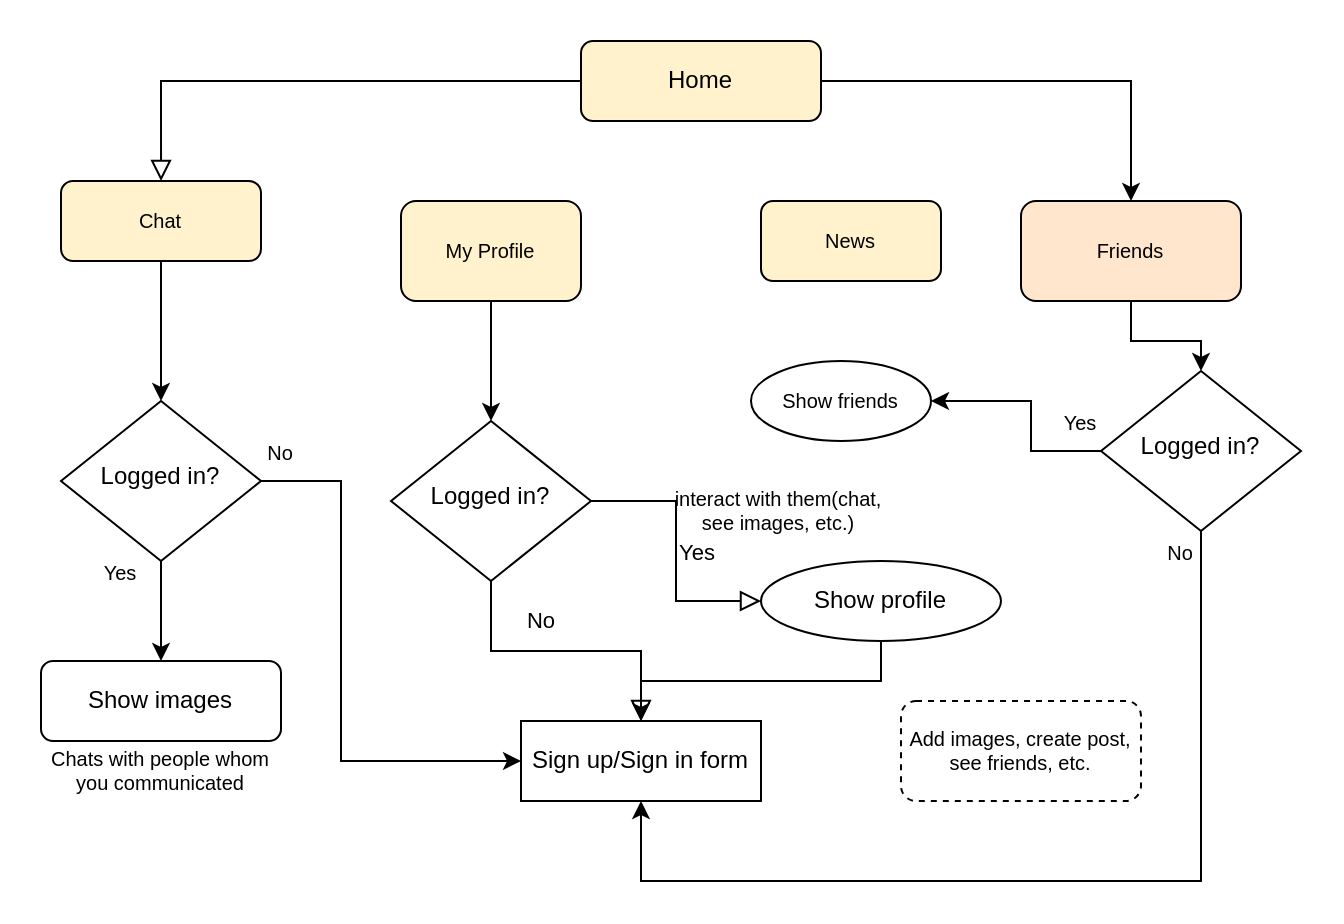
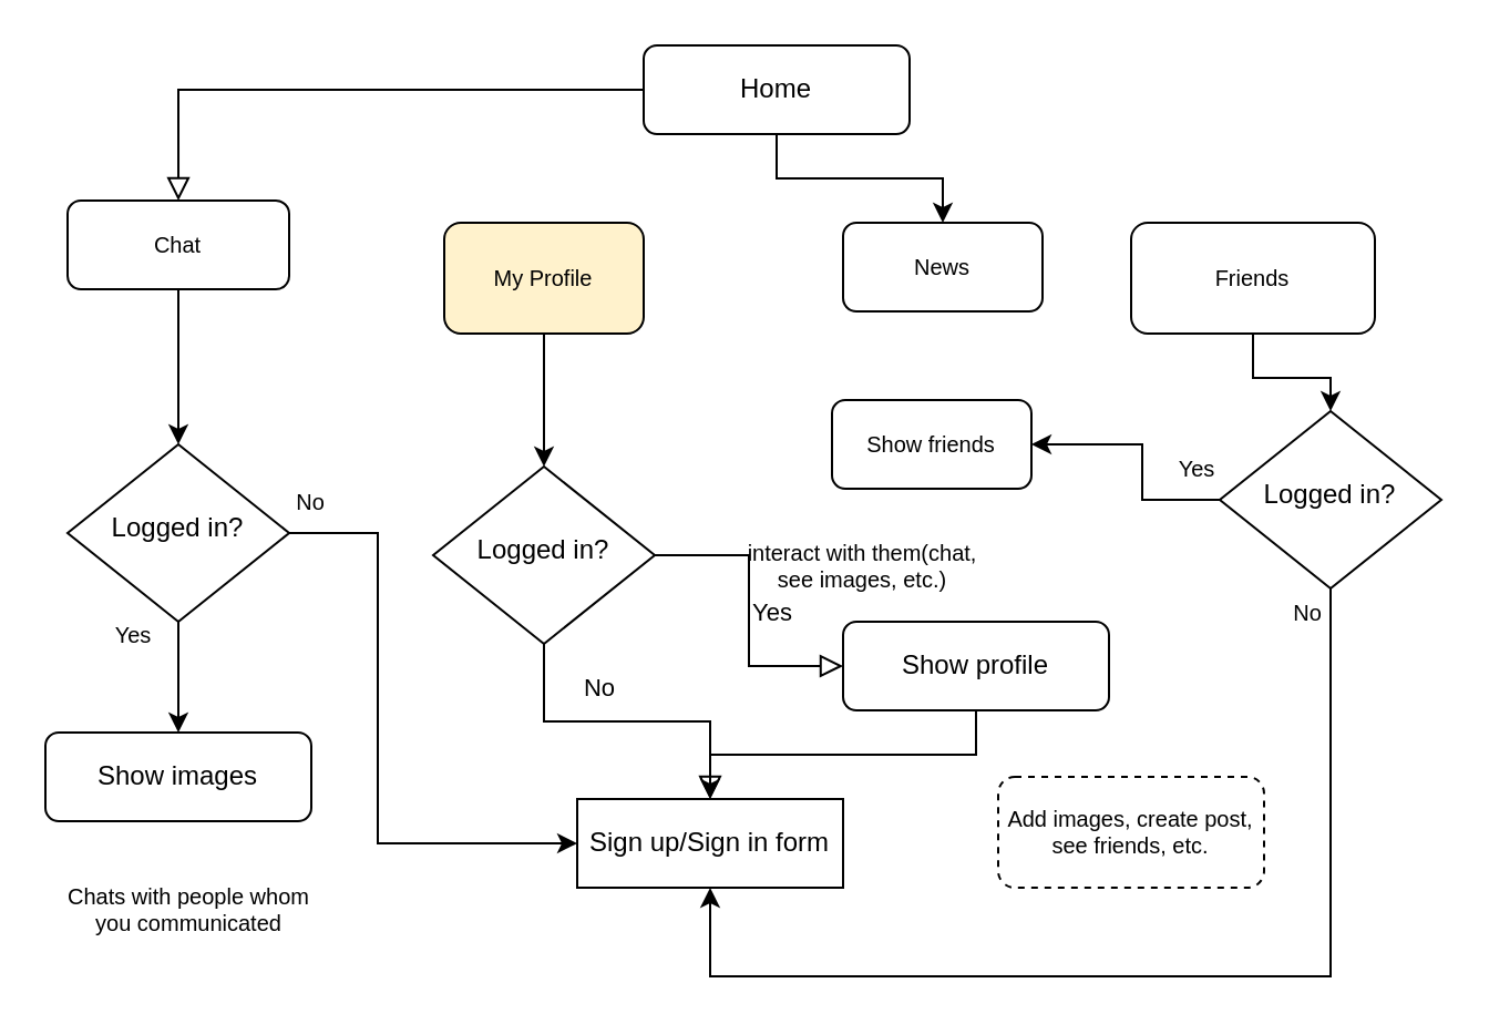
- <mxCell id="4" value="Home" style="rounded=1;whiteSpace=wrap;html=1;fontSize=12;glass=0;strokeWidth=1;shadow=0;fillColor=#fff2cc;" parent="1" vertex="1"><mxGeometry x="290" y="20" width="120" height="40" as="geometry" /></mxCell>
+ <mxCell id="4" value="Home" style="rounded=1;whiteSpace=wrap;html=1;fontSize=12;glass=0;strokeWidth=1;shadow=0;" parent="1" vertex="1"><mxGeometry x="290" y="20" width="120" height="40" as="geometry" /></mxCell>
- <mxCell id="3" style="edgeStyle=orthogonalEdgeStyle;rounded=0;orthogonalLoop=1;jettySize=auto;html=1;exitX=1;exitY=0.5;exitDx=0;exitDy=0;fontSize=10;" edge="1" parent="1" source="4" target="26"><mxGeometry relative="1" as="geometry"><mxPoint x="540" y="190" as="targetPoint" /></mxGeometry></mxCell>
+ <mxCell id="2" style="edgeStyle=orthogonalEdgeStyle;rounded=0;orthogonalLoop=1;jettySize=auto;html=1;entryX=0.5;entryY=0;entryDx=0;entryDy=0;fontSize=10;" edge="1" parent="1" source="4" target="22"><mxGeometry relative="1" as="geometry" /></mxCell>
- <mxCell id="21" value="Chat" style="rounded=1;whiteSpace=wrap;html=1;fontSize=10;fillColor=#fff2cc;" vertex="1" parent="1"><mxGeometry x="30" y="90" width="100" height="40" as="geometry" /></mxCell>
+ <mxCell id="21" value="Chat" style="rounded=1;whiteSpace=wrap;html=1;fontSize=10;" vertex="1" parent="1"><mxGeometry x="30" y="90" width="100" height="40" as="geometry" /></mxCell>
- <mxCell id="22" value="News" style="rounded=1;whiteSpace=wrap;html=1;fontSize=10;fillColor=#fff2cc;" vertex="1" parent="1"><mxGeometry x="380" y="100" width="90" height="40" as="geometry" /></mxCell>
+ <mxCell id="22" value="News" style="rounded=1;whiteSpace=wrap;html=1;fontSize=10;" vertex="1" parent="1"><mxGeometry x="380" y="100" width="90" height="40" as="geometry" /></mxCell>
- <mxCell id="26" value="Friends" style="rounded=1;whiteSpace=wrap;html=1;fontSize=10;fillColor=#ffe6cc;" vertex="1" parent="1"><mxGeometry x="510" y="100" width="110" height="50" as="geometry" /></mxCell>
+ <mxCell id="26" value="Friends" style="rounded=1;whiteSpace=wrap;html=1;fontSize=10;" vertex="1" parent="1"><mxGeometry x="510" y="100" width="110" height="50" as="geometry" /></mxCell>
- <mxCell id="30" value="Show friends" style="ellipse;whiteSpace=wrap;html=1;fontSize=10;" vertex="1" parent="1"><mxGeometry x="375" y="180" width="90" height="40" as="geometry" /></mxCell>
+ <mxCell id="30" value="Show friends" style="rounded=1;whiteSpace=wrap;html=1;fontSize=10;" vertex="1" parent="1"><mxGeometry x="375" y="180" width="90" height="40" as="geometry" /></mxCell>
- <mxCell id="10" value="Show profile" style="ellipse;whiteSpace=wrap;html=1;fontSize=12;glass=0;strokeWidth=1;shadow=0;" parent="1" vertex="1"><mxGeometry x="380" y="280" width="120" height="40" as="geometry" /></mxCell>
+ <mxCell id="10" value="Show profile" style="rounded=1;whiteSpace=wrap;html=1;fontSize=12;glass=0;strokeWidth=1;shadow=0;" parent="1" vertex="1"><mxGeometry x="380" y="280" width="120" height="40" as="geometry" /></mxCell>
- <mxCell id="23" value="Chats with people whom you communicated" style="text;html=1;strokeColor=none;fillColor=none;align=center;verticalAlign=middle;whiteSpace=wrap;rounded=0;fontSize=10;" vertex="1" parent="1"><mxGeometry x="20" y="370" width="120" height="30" as="geometry" /></mxCell>
+ <mxCell id="23" value="Chats with people whom you communicated" style="text;html=1;strokeColor=none;fillColor=none;align=center;verticalAlign=middle;whiteSpace=wrap;rounded=0;fontSize=10;" vertex="1" parent="1"><mxGeometry x="25" y="395" width="120" height="30" as="geometry" /></mxCell>
